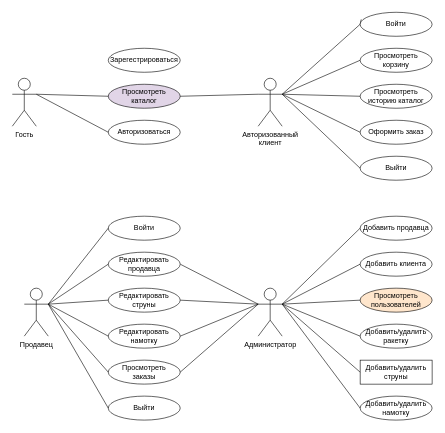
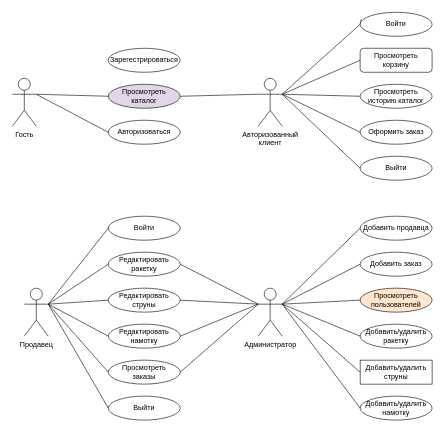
- <mxCell id="16" value="Просмотреть корзину" style="ellipse;whiteSpace=wrap;html=1;flipV=0;flipH=0;" vertex="1" parent="13"><mxGeometry y="60" width="120" height="40" as="geometry" /></mxCell>
+ <mxCell id="16" value="Просмотреть корзину" style="whiteSpace=wrap;html=1;flipV=0;flipH=0;rounded=1;" vertex="1" parent="13"><mxGeometry y="60" width="120" height="40" as="geometry" /></mxCell>
- <mxCell id="31" value="Редактировать&lt;br&gt;продавца" style="ellipse;whiteSpace=wrap;html=1;" vertex="1" parent="28"><mxGeometry y="60" width="120" height="40" as="geometry" /></mxCell>
+ <mxCell id="31" value="Редактировать&lt;br&gt;ракетку" style="ellipse;whiteSpace=wrap;html=1;" vertex="1" parent="28"><mxGeometry y="60" width="120" height="40" as="geometry" /></mxCell>
- <mxCell id="47" value="Добавить клиента" style="ellipse;whiteSpace=wrap;html=1;" vertex="1" parent="44"><mxGeometry y="60" width="120" height="40" as="geometry" /></mxCell>
+ <mxCell id="47" value="Добавить заказ" style="ellipse;whiteSpace=wrap;html=1;" vertex="1" parent="44"><mxGeometry y="60" width="120" height="40" as="geometry" /></mxCell>
